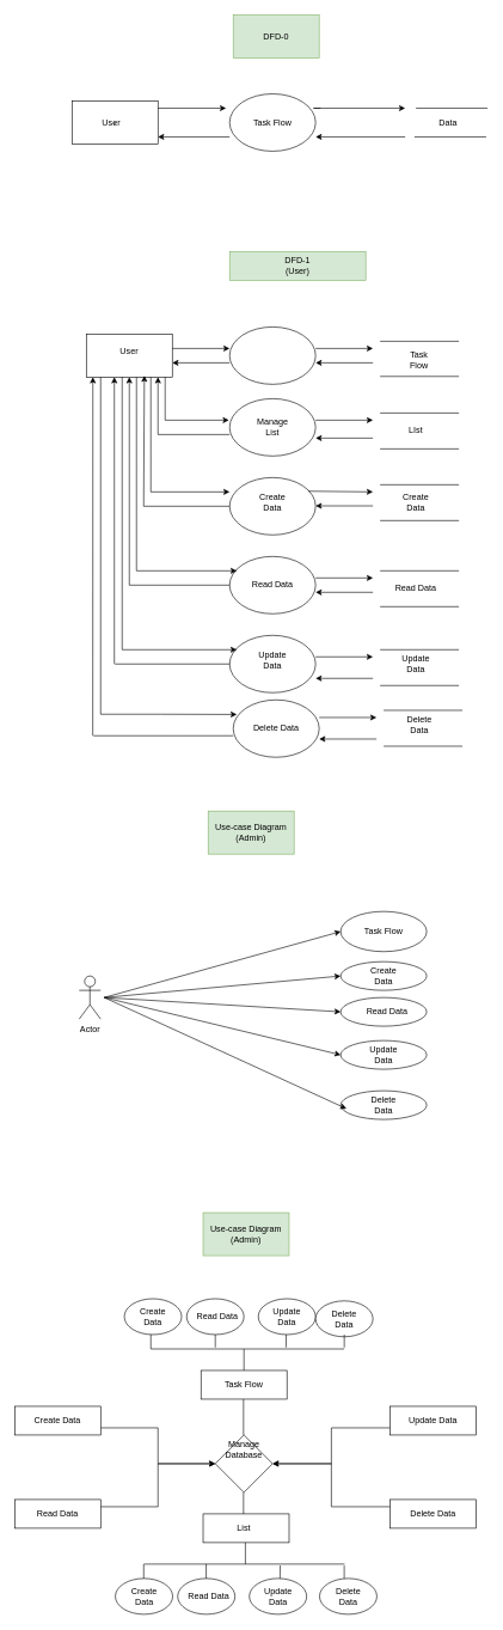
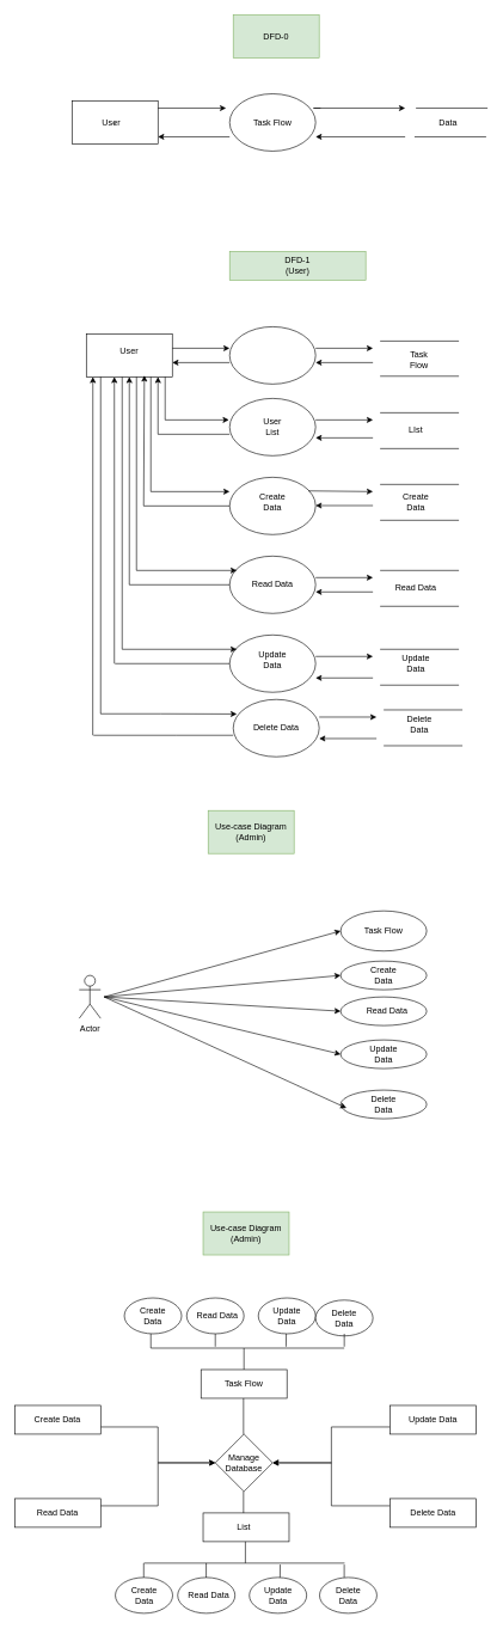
- <mxCell id="27" value="Manage&lt;div&gt;List&lt;/div&gt;" style="text;html=1;align=center;verticalAlign=middle;whiteSpace=wrap;rounded=0;" parent="1" vertex="1"><mxGeometry x="350" y="580" width="60" height="30" as="geometry" /></mxCell>
+ <mxCell id="27" value="User&lt;div&gt;List&lt;/div&gt;" style="text;html=1;align=center;verticalAlign=middle;whiteSpace=wrap;rounded=0;" parent="1" vertex="1"><mxGeometry x="350" y="580" width="60" height="30" as="geometry" /></mxCell>
- <mxCell id="114" value="Manage&lt;br&gt;Database" style="text;html=1;align=center;verticalAlign=middle;whiteSpace=wrap;rounded=0;" parent="1" vertex="1"><mxGeometry x="310" y="2005" width="60" height="30" as="geometry" /></mxCell>
+ <mxCell id="114" value="Manage&lt;br&gt;Database" style="text;html=1;align=center;verticalAlign=middle;whiteSpace=wrap;rounded=0;" parent="1" vertex="1"><mxGeometry x="310" y="2025" width="60" height="30" as="geometry" /></mxCell>
